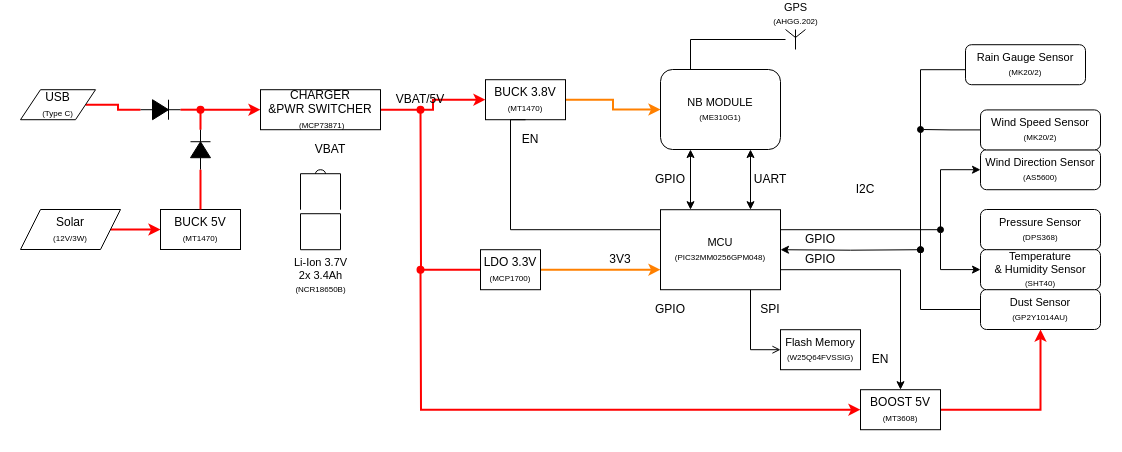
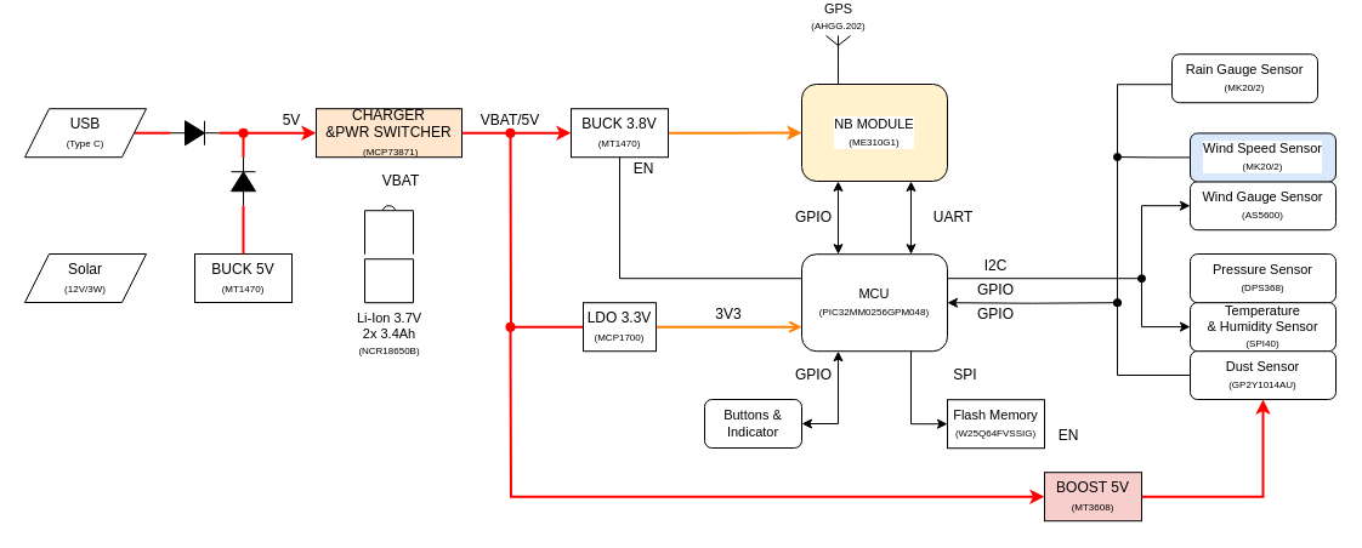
- <mxCell id="17" value="GPS&lt;div&gt;&lt;font style=&quot;font-size: 8px;&quot;&gt;(AHGG.202)&lt;/font&gt;&lt;/div&gt;" style="verticalLabelPosition=top;shadow=0;dashed=0;align=center;html=1;verticalAlign=bottom;shape=mxgraph.electrical.radio.aerial_-_antenna_1;fontFamily=Helvetica;fontSize=11;fontColor=default;labelBackgroundColor=default;labelPosition=center;" parent="1" vertex="1"><mxGeometry x="785" y="20" width="20" height="20" as="geometry" /></mxCell>
+ <mxCell id="17" value="GPS&lt;div&gt;&lt;font style=&quot;font-size: 8px;&quot;&gt;(AHGG.202)&lt;/font&gt;&lt;/div&gt;" style="verticalLabelPosition=top;shadow=0;dashed=0;align=center;html=1;verticalAlign=bottom;shape=mxgraph.electrical.radio.aerial_-_antenna_1;fontFamily=Helvetica;fontSize=11;fontColor=default;labelBackgroundColor=default;labelPosition=center;" parent="1" vertex="1"><mxGeometry x="680" y="20" width="20" height="20" as="geometry" /></mxCell>
+ <mxCell id="28" value="5V" style="text;html=1;align=center;verticalAlign=middle;whiteSpace=wrap;rounded=0;" parent="1" vertex="1"><mxGeometry x="220" y="80.21" width="40" height="20" as="geometry" /></mxCell>
- <mxCell id="11" value="BUCK 3.8V&lt;div&gt;&lt;font style=&quot;font-size: 8px;&quot;&gt;(MT1470)&lt;/font&gt;&lt;/div&gt;" style="rounded=0;whiteSpace=wrap;html=1;" parent="1" vertex="1"><mxGeometry x="485" y="70.21" width="80" height="40" as="geometry" /></mxCell>
+ <mxCell id="11" value="BUCK 3.8V&lt;div&gt;&lt;font style=&quot;font-size: 8px;&quot;&gt;(MT1470)&lt;/font&gt;&lt;/div&gt;" style="rounded=0;whiteSpace=wrap;html=1;" parent="1" vertex="1"><mxGeometry x="470" y="80.21" width="80" height="40" as="geometry" /></mxCell>
- <mxCell id="40" value="USB&lt;div&gt;&lt;font style=&quot;font-size: 8px;&quot;&gt;(Type C)&lt;/font&gt;&lt;/div&gt;" style="shape=parallelogram;perimeter=parallelogramPerimeter;whiteSpace=wrap;html=1;fixedSize=1;" vertex="1" parent="1"><mxGeometry x="20" y="80.21" width="75" height="30" as="geometry" /></mxCell>
+ <mxCell id="40" value="USB&lt;div&gt;&lt;font style=&quot;font-size: 8px;&quot;&gt;(Type C)&lt;/font&gt;&lt;/div&gt;" style="shape=parallelogram;perimeter=parallelogramPerimeter;whiteSpace=wrap;html=1;fixedSize=1;" vertex="1" parent="1"><mxGeometry x="20" y="80.21" width="100" height="40" as="geometry" /></mxCell>
- <mxCell id="13" value="CHARGER&lt;div&gt;&amp;amp;PWR SWITCHER&lt;/div&gt;&lt;div&gt;&amp;nbsp;&lt;font style=&quot;font-size: 8px;&quot;&gt;(MCP73871)&lt;/font&gt;&lt;/div&gt;" style="rounded=0;whiteSpace=wrap;html=1;" parent="1" vertex="1"><mxGeometry x="260" y="80.21" width="120" height="40" as="geometry" /></mxCell>
+ <mxCell id="13" value="CHARGER&lt;div&gt;&amp;amp;PWR SWITCHER&lt;/div&gt;&lt;div&gt;&amp;nbsp;&lt;font style=&quot;font-size: 8px;&quot;&gt;(MCP73871)&lt;/font&gt;&lt;/div&gt;" style="rounded=0;whiteSpace=wrap;html=1;fillColor=#ffe6cc;" parent="1" vertex="1"><mxGeometry x="260" y="80.21" width="120" height="40" as="geometry" /></mxCell>
- <mxCell id="15" value="NB MODULE&lt;div&gt;&lt;font style=&quot;font-size: 8px;&quot;&gt;(ME310G1)&lt;/font&gt;&lt;/div&gt;" style="rounded=1;whiteSpace=wrap;html=1;fontFamily=Helvetica;fontSize=11;fontColor=default;labelBackgroundColor=default;" parent="1" vertex="1"><mxGeometry x="660" y="60" width="120" height="80" as="geometry" /></mxCell>
+ <mxCell id="15" value="NB MODULE&lt;div&gt;&lt;font style=&quot;font-size: 8px;&quot;&gt;(ME310G1)&lt;/font&gt;&lt;/div&gt;" style="rounded=1;whiteSpace=wrap;html=1;fontFamily=Helvetica;fontSize=11;fontColor=default;labelBackgroundColor=default;fillColor=#fff2cc;" parent="1" vertex="1"><mxGeometry x="660" y="60" width="120" height="80" as="geometry" /></mxCell>
- <mxCell id="46" value="Wind Speed Sensor&lt;div&gt;&lt;font style=&quot;font-size: 8px;&quot;&gt;(MK20/2)&lt;/font&gt;&lt;/div&gt;" style="rounded=1;whiteSpace=wrap;html=1;fontFamily=Helvetica;fontSize=11;fontColor=default;labelBackgroundColor=default;" vertex="1" parent="1"><mxGeometry x="980" y="100.42" width="120" height="40" as="geometry" /></mxCell>
+ <mxCell id="46" value="Wind Speed Sensor&lt;div&gt;&lt;font style=&quot;font-size: 8px;&quot;&gt;(MK20/2)&lt;/font&gt;&lt;/div&gt;" style="rounded=1;whiteSpace=wrap;html=1;fontFamily=Helvetica;fontSize=11;fontColor=default;labelBackgroundColor=default;fillColor=#dae8fc;" vertex="1" parent="1"><mxGeometry x="980" y="100.42" width="120" height="40" as="geometry" /></mxCell>
- <mxCell id="44" value="Wind Direction Sensor&lt;div&gt;&lt;font style=&quot;font-size: 8px;&quot;&gt;(AS5600)&lt;/font&gt;&lt;/div&gt;" style="rounded=1;whiteSpace=wrap;html=1;fontFamily=Helvetica;fontSize=11;fontColor=default;labelBackgroundColor=default;" vertex="1" parent="1"><mxGeometry x="980" y="140.21" width="120" height="40" as="geometry" /></mxCell>
+ <mxCell id="44" value="Wind Gauge Sensor&lt;div&gt;&lt;font style=&quot;font-size: 8px;&quot;&gt;(AS5600)&lt;/font&gt;&lt;/div&gt;" style="rounded=1;whiteSpace=wrap;html=1;fontFamily=Helvetica;fontSize=11;fontColor=default;labelBackgroundColor=default;" vertex="1" parent="1"><mxGeometry x="980" y="140.21" width="120" height="40" as="geometry" /></mxCell>
- <mxCell id="34" value="UART" style="text;html=1;align=center;verticalAlign=middle;whiteSpace=wrap;rounded=0;" parent="1" vertex="1"><mxGeometry x="750" y="160.21" width="40" height="20" as="geometry" /></mxCell>
+ <mxCell id="34" value="UART" style="text;html=1;align=center;verticalAlign=middle;whiteSpace=wrap;rounded=0;" parent="1" vertex="1"><mxGeometry x="765" y="160.21" width="40" height="20" as="geometry" /></mxCell>
- <mxCell id="57" value="I2C" style="text;html=1;align=center;verticalAlign=middle;whiteSpace=wrap;rounded=0;" vertex="1" parent="1"><mxGeometry x="845" y="170.21" width="40" height="20" as="geometry" /></mxCell>
+ <mxCell id="57" value="I2C" style="text;html=1;align=center;verticalAlign=middle;whiteSpace=wrap;rounded=0;" vertex="1" parent="1"><mxGeometry x="800" y="200.21" width="40" height="20" as="geometry" /></mxCell>
- <mxCell id="2" style="edgeStyle=orthogonalEdgeStyle;rounded=0;orthogonalLoop=1;jettySize=auto;html=1;entryX=0;entryY=0.5;entryDx=0;entryDy=0;strokeWidth=2;strokeColor=#FF0000;" edge="1" parent="1" source="3" target="4"><mxGeometry relative="1" as="geometry" /></mxCell>
- <mxCell id="25" value="MCU&lt;div&gt;&lt;font style=&quot;font-size: 8px;&quot;&gt;(PIC32MM0256GPM048)&lt;/font&gt;&lt;/div&gt;" style="whiteSpace=wrap;html=1;fontFamily=Helvetica;fontSize=11;fontColor=default;labelBackgroundColor=default;rounded=0;" parent="1" vertex="1"><mxGeometry x="660" y="200.21" width="120" height="80" as="geometry" /></mxCell>
+ <mxCell id="25" value="MCU&lt;div&gt;&lt;font style=&quot;font-size: 8px;&quot;&gt;(PIC32MM0256GPM048)&lt;/font&gt;&lt;/div&gt;" style="rounded=1;whiteSpace=wrap;html=1;fontFamily=Helvetica;fontSize=11;fontColor=default;labelBackgroundColor=default;" parent="1" vertex="1"><mxGeometry x="660" y="200.21" width="120" height="80" as="geometry" /></mxCell>
- <mxCell id="31" value="3V3" style="text;html=1;align=center;verticalAlign=middle;whiteSpace=wrap;rounded=0;" parent="1" vertex="1"><mxGeometry x="600" y="240" width="40" height="19.79" as="geometry" /></mxCell>
+ <mxCell id="31" value="3V3" style="text;html=1;align=center;verticalAlign=middle;whiteSpace=wrap;rounded=0;" parent="1" vertex="1"><mxGeometry x="580" y="240" width="40" height="19.79" as="geometry" /></mxCell>
- <mxCell id="6" style="edgeStyle=orthogonalEdgeStyle;rounded=0;orthogonalLoop=1;jettySize=auto;html=1;entryX=0;entryY=0.75;entryDx=0;entryDy=0;strokeColor=#FF8000;align=center;verticalAlign=middle;fontFamily=Helvetica;fontSize=11;fontColor=default;labelBackgroundColor=default;endArrow=classic;endFill=1;strokeWidth=2;" parent="1" source="7" target="25" edge="1"><mxGeometry relative="1" as="geometry" /></mxCell>
+ <mxCell id="6" style="edgeStyle=orthogonalEdgeStyle;rounded=0;orthogonalLoop=1;jettySize=auto;html=1;entryX=0;entryY=0.75;entryDx=0;entryDy=0;strokeColor=#FF8000;align=center;verticalAlign=middle;fontFamily=Helvetica;fontSize=11;fontColor=default;labelBackgroundColor=default;endArrow=open;endFill=1;strokeWidth=2;" parent="1" source="7" target="25" edge="1"><mxGeometry relative="1" as="geometry" /></mxCell>
- <mxCell id="22" style="edgeStyle=orthogonalEdgeStyle;rounded=0;orthogonalLoop=1;jettySize=auto;html=1;exitX=1;exitY=0.75;exitDx=0;exitDy=0;entryX=0.5;entryY=0;entryDx=0;entryDy=0;" edge="1" parent="1" source="25" target="54"><mxGeometry relative="1" as="geometry" /></mxCell>
- <mxCell id="48" value="&lt;div&gt;Temperature&lt;/div&gt;&lt;div&gt;&amp;amp; Humidity Sensor&lt;/div&gt;&lt;div&gt;&lt;font style=&quot;font-size: 8px;&quot;&gt;(SHT40)&lt;/font&gt;&lt;/div&gt;" style="rounded=1;whiteSpace=wrap;html=1;fontFamily=Helvetica;fontSize=11;fontColor=default;labelBackgroundColor=default;fillColor=default;" vertex="1" parent="1"><mxGeometry x="980" y="240" width="120" height="40.21" as="geometry" /></mxCell>
+ <mxCell id="48" value="&lt;div&gt;Temperature&lt;/div&gt;&lt;div&gt;&amp;amp; Humidity Sensor&lt;/div&gt;&lt;div&gt;&lt;font style=&quot;font-size: 8px;&quot;&gt;(SPI40)&lt;/font&gt;&lt;/div&gt;" style="rounded=1;whiteSpace=wrap;html=1;fontFamily=Helvetica;fontSize=11;fontColor=default;labelBackgroundColor=default;fillColor=default;" vertex="1" parent="1"><mxGeometry x="980" y="240" width="120" height="40.21" as="geometry" /></mxCell>
- <mxCell id="35" value="SPI" style="text;html=1;align=center;verticalAlign=middle;whiteSpace=wrap;rounded=0;" parent="1" vertex="1"><mxGeometry x="750" y="290" width="40" height="20" as="geometry" /></mxCell>
+ <mxCell id="35" value="SPI" style="text;html=1;align=center;verticalAlign=middle;whiteSpace=wrap;rounded=0;" parent="1" vertex="1"><mxGeometry x="775" y="290" width="40" height="20" as="geometry" /></mxCell>
+ <mxCell id="26" style="edgeStyle=orthogonalEdgeStyle;rounded=0;orthogonalLoop=1;jettySize=auto;html=1;entryX=0.25;entryY=1;entryDx=0;entryDy=0;strokeColor=default;align=center;verticalAlign=middle;fontFamily=Helvetica;fontSize=11;fontColor=default;labelBackgroundColor=default;endArrow=classic;endFill=1;strokeWidth=1;startArrow=classic;startFill=1;" parent="1" source="27" target="25" edge="1"><mxGeometry relative="1" as="geometry"><Array as="points"><mxPoint x="690" y="340.21" /></Array></mxGeometry></mxCell>
+ <mxCell id="27" value="Buttons &amp;amp;&lt;div&gt;Indicator&lt;/div&gt;" style="rounded=1;whiteSpace=wrap;html=1;fontFamily=Helvetica;fontSize=11;fontColor=default;labelBackgroundColor=default;" parent="1" vertex="1"><mxGeometry x="580" y="320" width="80" height="40" as="geometry" /></mxCell>
- <mxCell id="21" style="edgeStyle=orthogonalEdgeStyle;rounded=0;orthogonalLoop=1;jettySize=auto;html=1;exitX=0.75;exitY=1;exitDx=0;exitDy=0;entryX=0;entryY=0.5;entryDx=0;entryDy=0;endArrow=open;" edge="1" parent="1" source="25" target="51"><mxGeometry relative="1" as="geometry"><Array as="points"><mxPoint x="750" y="340.21" /></Array></mxGeometry></mxCell>
+ <mxCell id="21" style="edgeStyle=orthogonalEdgeStyle;rounded=0;orthogonalLoop=1;jettySize=auto;html=1;exitX=0.75;exitY=1;exitDx=0;exitDy=0;entryX=0;entryY=0.5;entryDx=0;entryDy=0;" edge="1" parent="1" source="25" target="51"><mxGeometry relative="1" as="geometry"><Array as="points"><mxPoint x="750" y="340.21" /></Array></mxGeometry></mxCell>
- <mxCell id="54" value="BOOST 5V&lt;div&gt;&lt;font style=&quot;font-size: 8px;&quot;&gt;(MT3608)&lt;/font&gt;&lt;/div&gt;" style="rounded=0;whiteSpace=wrap;html=1;" vertex="1" parent="1"><mxGeometry x="860" y="380.21" width="80" height="40" as="geometry" /></mxCell>
+ <mxCell id="54" value="BOOST 5V&lt;div&gt;&lt;font style=&quot;font-size: 8px;&quot;&gt;(MT3608)&lt;/font&gt;&lt;/div&gt;" style="rounded=0;whiteSpace=wrap;html=1;fillColor=#f8cecc;" vertex="1" parent="1"><mxGeometry x="860" y="380.21" width="80" height="40" as="geometry" /></mxCell>
